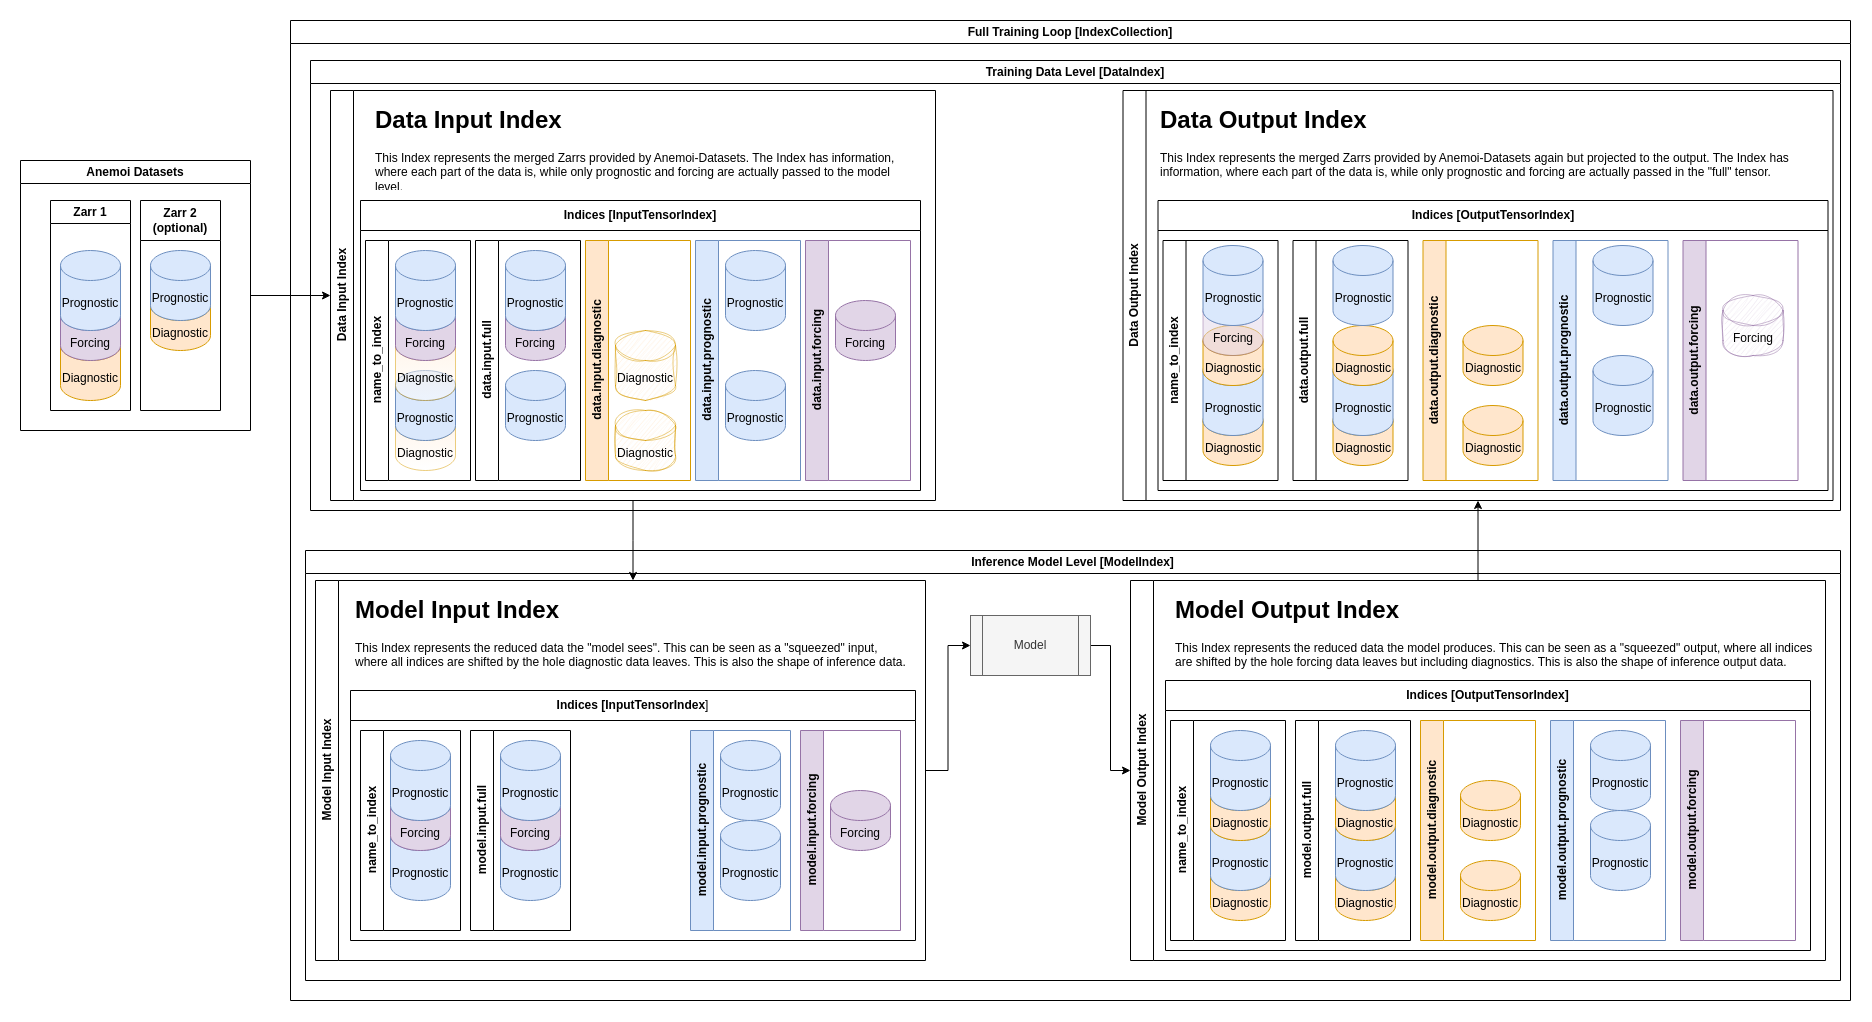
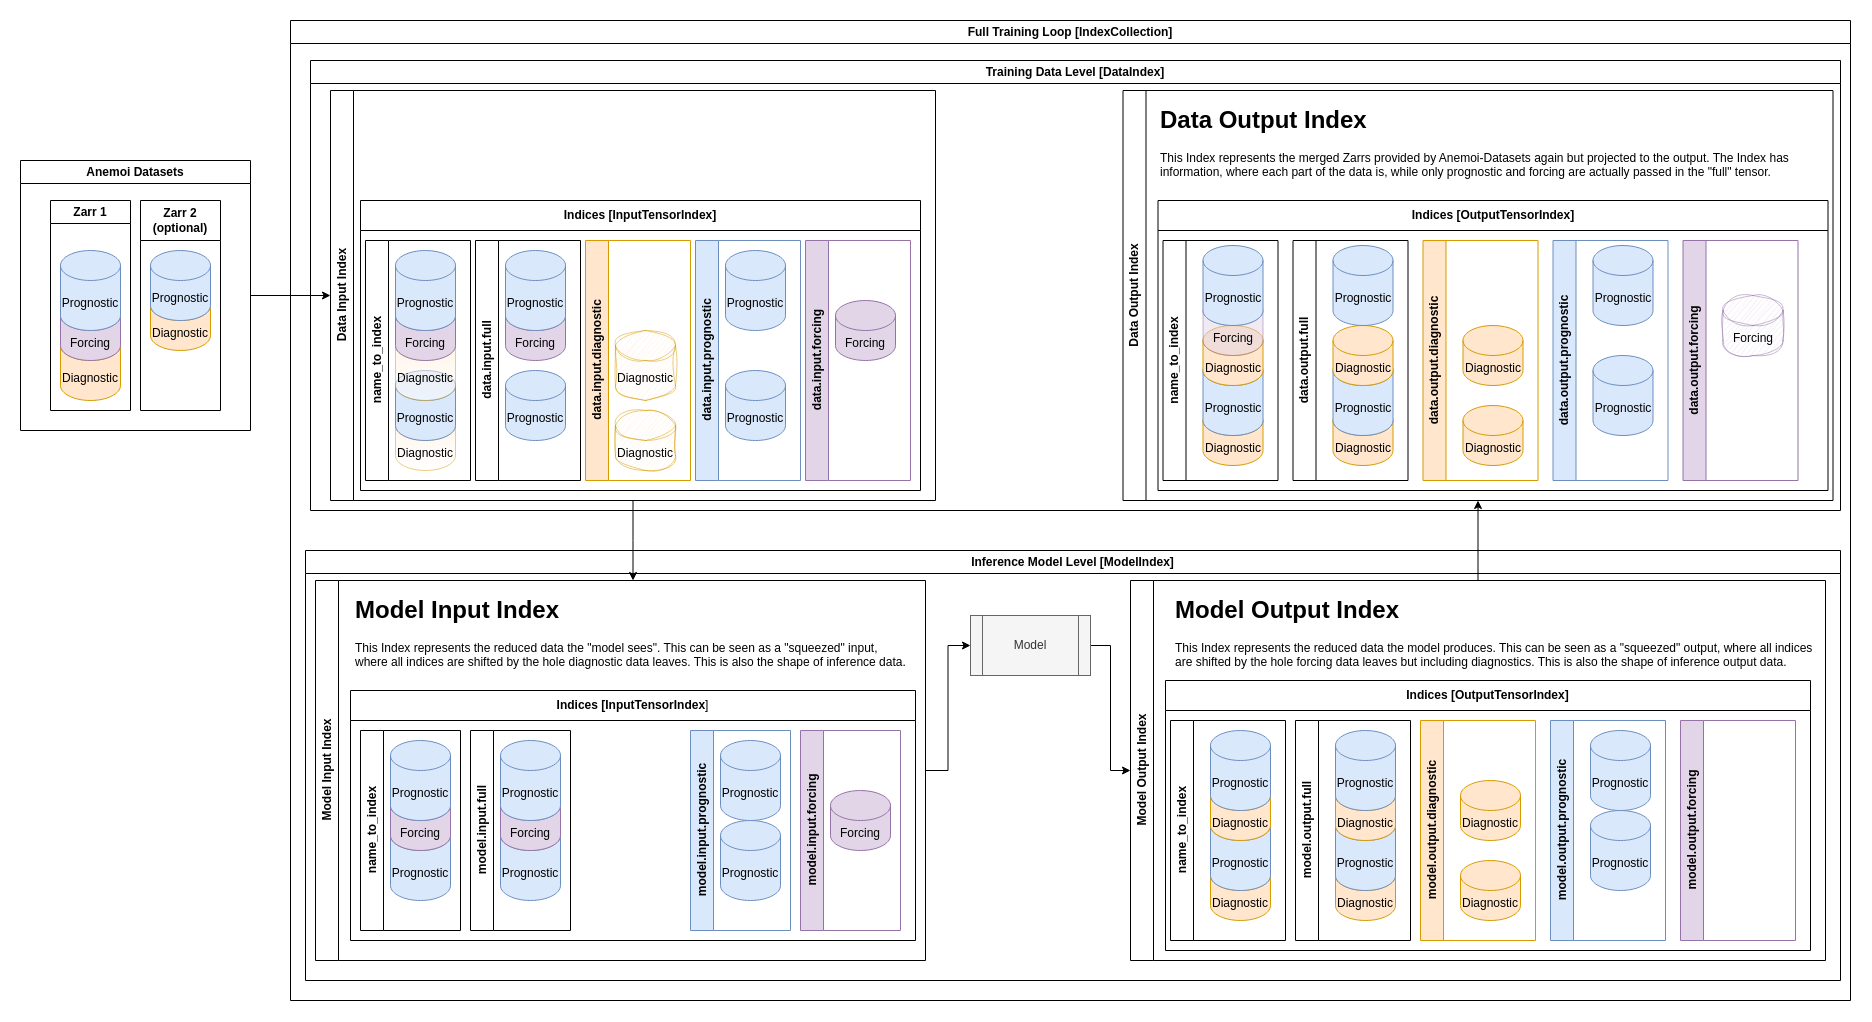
- <mxCell id="65" value="&lt;h1&gt;Data Input Index&lt;/h1&gt;&lt;p&gt;This Index represents the merged Zarrs provided by Anemoi-Datasets. The Index has information, where each part of the data is, while only prognostic and forcing are actually passed to the model level.&lt;/p&gt;" style="text;html=1;strokeColor=none;fillColor=none;spacing=5;spacingTop=-20;whiteSpace=wrap;overflow=hidden;rounded=0;" parent="45" vertex="1"><mxGeometry x="40" y="10" width="550" height="90" as="geometry" /></mxCell>
